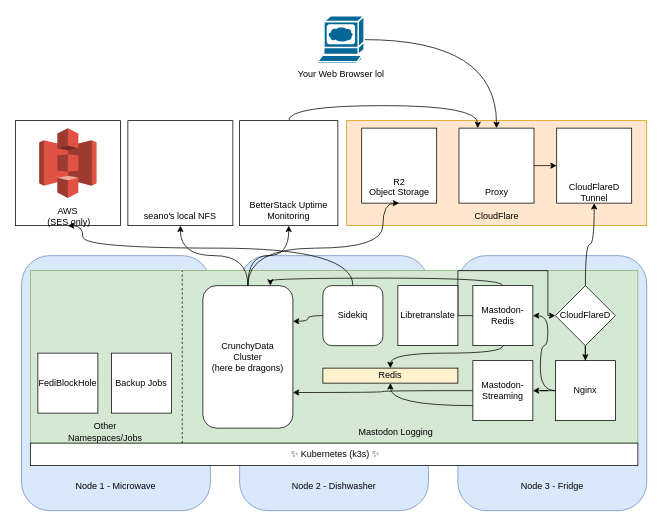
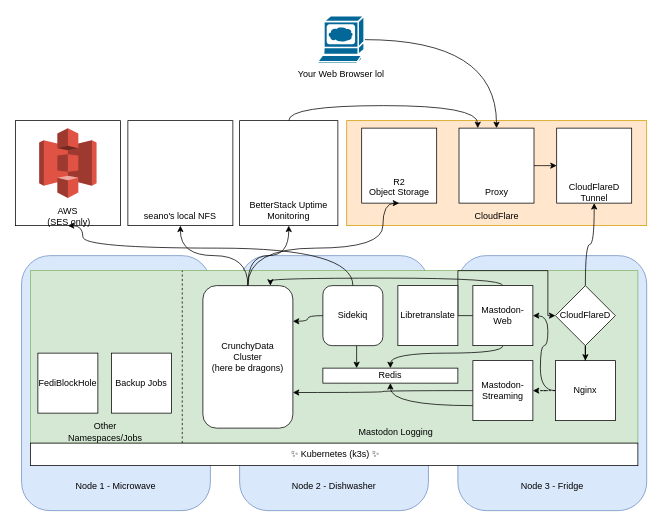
- <mxCell id="27" value="Mastodon-Redis" style="whiteSpace=wrap;html=1;aspect=fixed;" vertex="1" parent="1"><mxGeometry x="630" y="380" width="80" height="80" as="geometry" /></mxCell>
+ <mxCell id="27" value="Mastodon-Web" style="whiteSpace=wrap;html=1;aspect=fixed;" vertex="1" parent="1"><mxGeometry x="630" y="380" width="80" height="80" as="geometry" /></mxCell>
+ <mxCell id="28" style="edgeStyle=orthogonalEdgeStyle;rounded=0;orthogonalLoop=1;jettySize=auto;html=1;entryX=0.25;entryY=0;entryDx=0;entryDy=0;curved=1;" edge="1" parent="1" source="31" target="39"><mxGeometry relative="1" as="geometry"><Array as="points"><mxPoint x="475" y="470" /><mxPoint x="475" y="470" /></Array></mxGeometry></mxCell>
- <mxCell id="39" value="Redis" style="rounded=0;whiteSpace=wrap;html=1;fillColor=#fff2cc;" vertex="1" parent="1"><mxGeometry x="430" y="490" width="180" height="20" as="geometry" /></mxCell>
+ <mxCell id="39" value="Redis" style="rounded=0;whiteSpace=wrap;html=1;" vertex="1" parent="1"><mxGeometry x="430" y="490" width="180" height="20" as="geometry" /></mxCell>
- <mxCell id="37" style="edgeStyle=orthogonalEdgeStyle;rounded=0;orthogonalLoop=1;jettySize=auto;html=1;entryX=1;entryY=0.5;entryDx=0;entryDy=0;" edge="1" parent="1" source="38" target="34"><mxGeometry relative="1" as="geometry" /></mxCell>
+ <mxCell id="37" style="edgeStyle=orthogonalEdgeStyle;rounded=0;orthogonalLoop=1;jettySize=auto;html=1;entryX=1;entryY=0.5;entryDx=0;entryDy=0;dashed=1;" edge="1" parent="1" source="38" target="34"><mxGeometry relative="1" as="geometry" /></mxCell>
